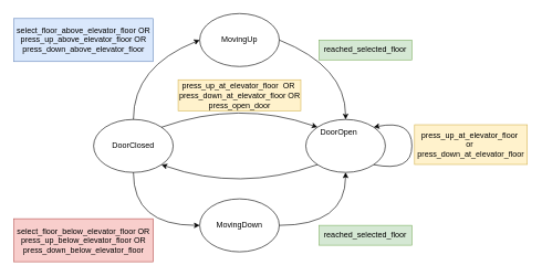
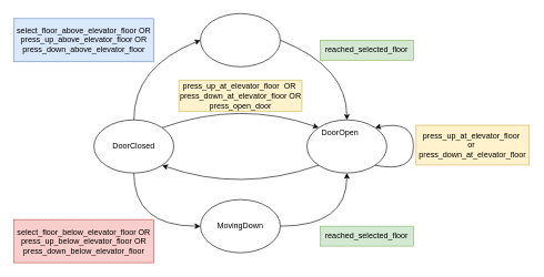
- <mxCell id="8" value="MovingUp" style="text;html=1;align=center;verticalAlign=middle;whiteSpace=wrap;rounded=0;" vertex="1" parent="1"><mxGeometry x="330" y="45" width="60" height="30" as="geometry" /></mxCell>
